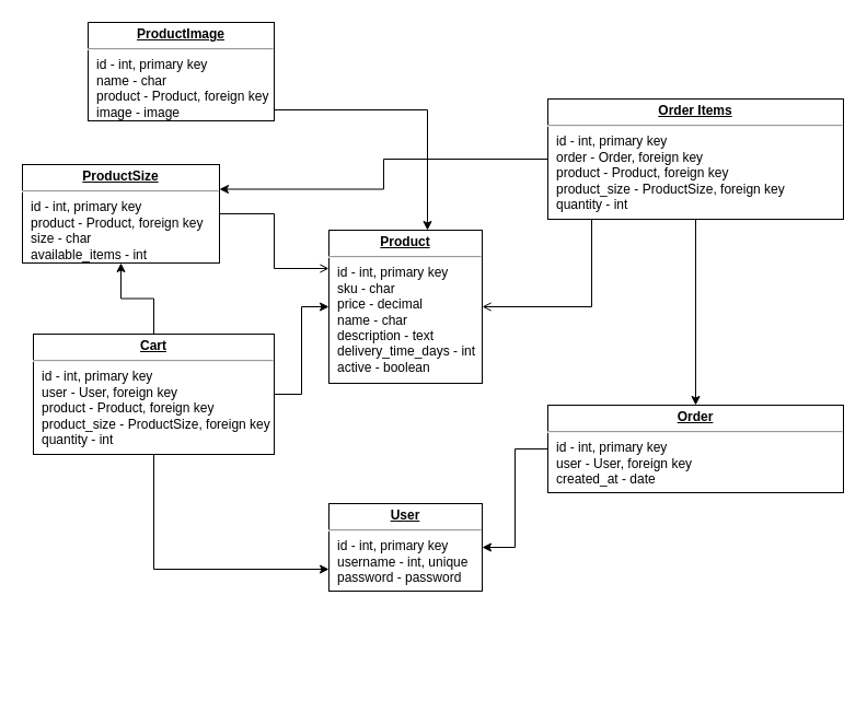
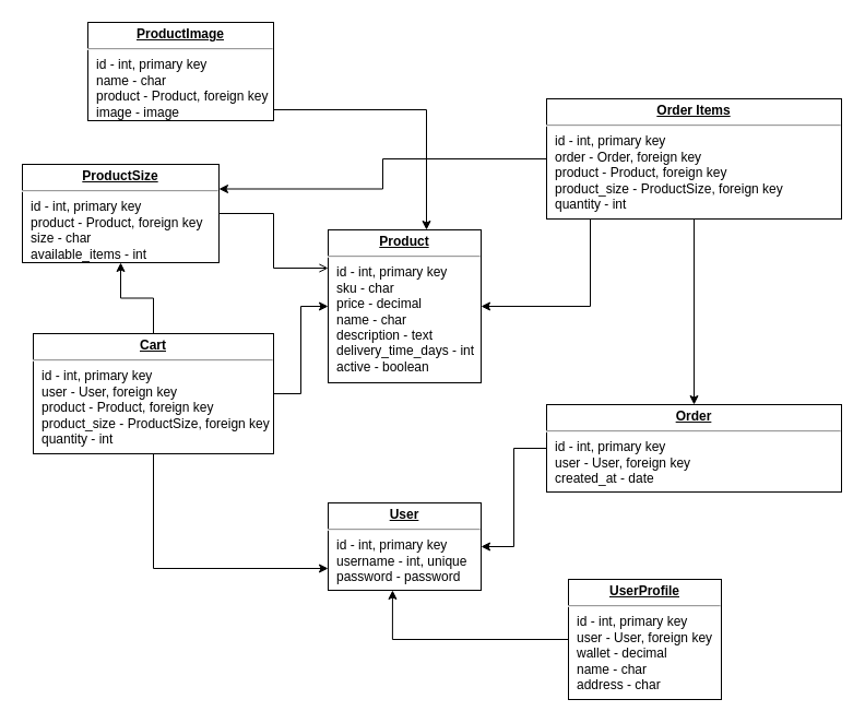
- <mxCell id="15" style="edgeStyle=orthogonalEdgeStyle;rounded=0;orthogonalLoop=1;jettySize=auto;html=1;entryX=1;entryY=0.5;entryDx=0;entryDy=0;endArrow=open;" parent="1" source="17" target="2" edge="1"><mxGeometry relative="1" as="geometry"><Array as="points"><mxPoint x="540" y="280" /></Array></mxGeometry></mxCell>
+ <mxCell id="15" style="edgeStyle=orthogonalEdgeStyle;rounded=0;orthogonalLoop=1;jettySize=auto;html=1;entryX=1;entryY=0.5;entryDx=0;entryDy=0;" parent="1" source="17" target="2" edge="1"><mxGeometry relative="1" as="geometry"><Array as="points"><mxPoint x="540" y="280" /></Array></mxGeometry></mxCell>
+ <mxCell id="18" style="edgeStyle=orthogonalEdgeStyle;rounded=0;orthogonalLoop=1;jettySize=auto;html=1;entryX=0.421;entryY=1;entryDx=0;entryDy=0;entryPerimeter=0;" edge="1" parent="1" source="19" target="13"><mxGeometry relative="1" as="geometry" /></mxCell>
+ <mxCell id="19" value="&lt;p style=&quot;margin: 0px ; margin-top: 4px ; text-align: center ; text-decoration: underline&quot;&gt;&lt;b&gt;UserProfile&lt;/b&gt;&lt;/p&gt;&lt;hr&gt;&lt;p style=&quot;margin: 0px ; margin-left: 8px&quot;&gt;id - int, primary key&lt;/p&gt;&lt;p style=&quot;margin: 0px ; margin-left: 8px&quot;&gt;user - User, foreign key&lt;br&gt;wallet - decimal&lt;/p&gt;&lt;p style=&quot;margin: 0px ; margin-left: 8px&quot;&gt;name - char&lt;/p&gt;&lt;p style=&quot;margin: 0px ; margin-left: 8px&quot;&gt;address - char&lt;br&gt;&lt;br&gt;&lt;/p&gt;" style="verticalAlign=top;align=left;overflow=fill;fontSize=12;fontFamily=Helvetica;html=1;rounded=0;shadow=0;comic=0;labelBackgroundColor=none;strokeWidth=1" vertex="1" parent="1"><mxGeometry x="520" y="530" width="140" height="110" as="geometry" /></mxCell>
